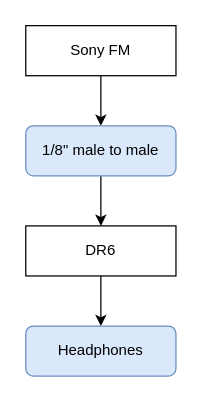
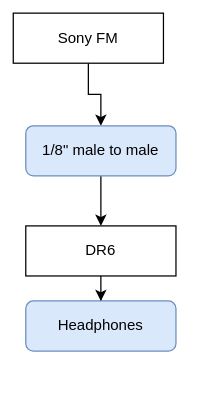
- <mxCell id="3" value="Sony FM" style="rounded=0;whiteSpace=wrap;html=1;" vertex="1" parent="1"><mxGeometry x="20" y="20" width="120" height="40" as="geometry" /></mxCell>
+ <mxCell id="3" value="Sony FM" style="rounded=0;whiteSpace=wrap;html=1;" vertex="1" parent="1"><mxGeometry x="10" y="10" width="120" height="40" as="geometry" /></mxCell>
- <mxCell id="8" value="Headphones" style="rounded=1;whiteSpace=wrap;html=1;fillColor=#dae8fc;strokeColor=#6c8ebf;" vertex="1" parent="1"><mxGeometry x="20" y="260" width="120" height="40" as="geometry" /></mxCell>
+ <mxCell id="8" value="Headphones" style="rounded=1;whiteSpace=wrap;html=1;fillColor=#dae8fc;strokeColor=#6c8ebf;" vertex="1" parent="1"><mxGeometry x="20" y="240" width="120" height="40" as="geometry" /></mxCell>
